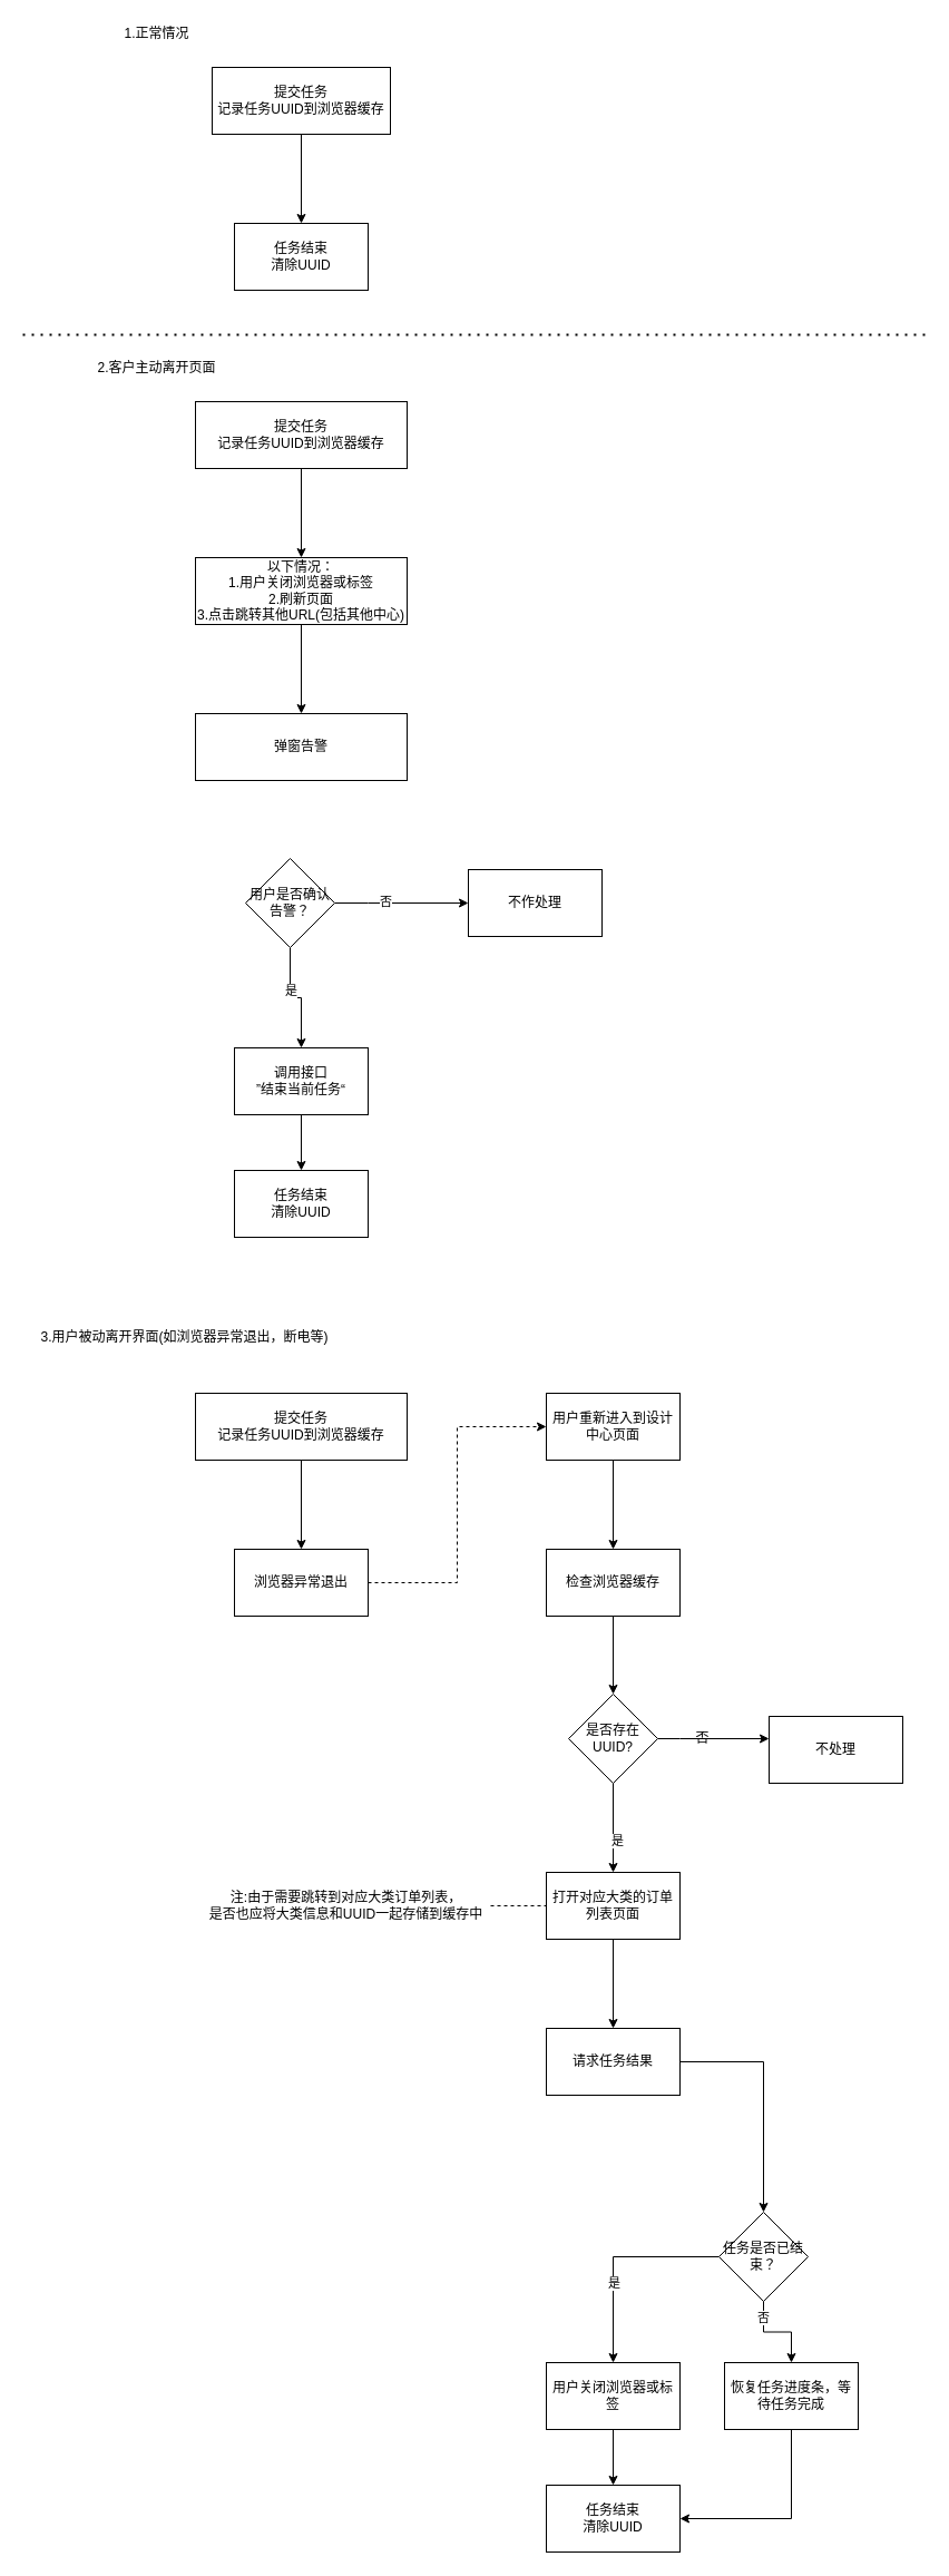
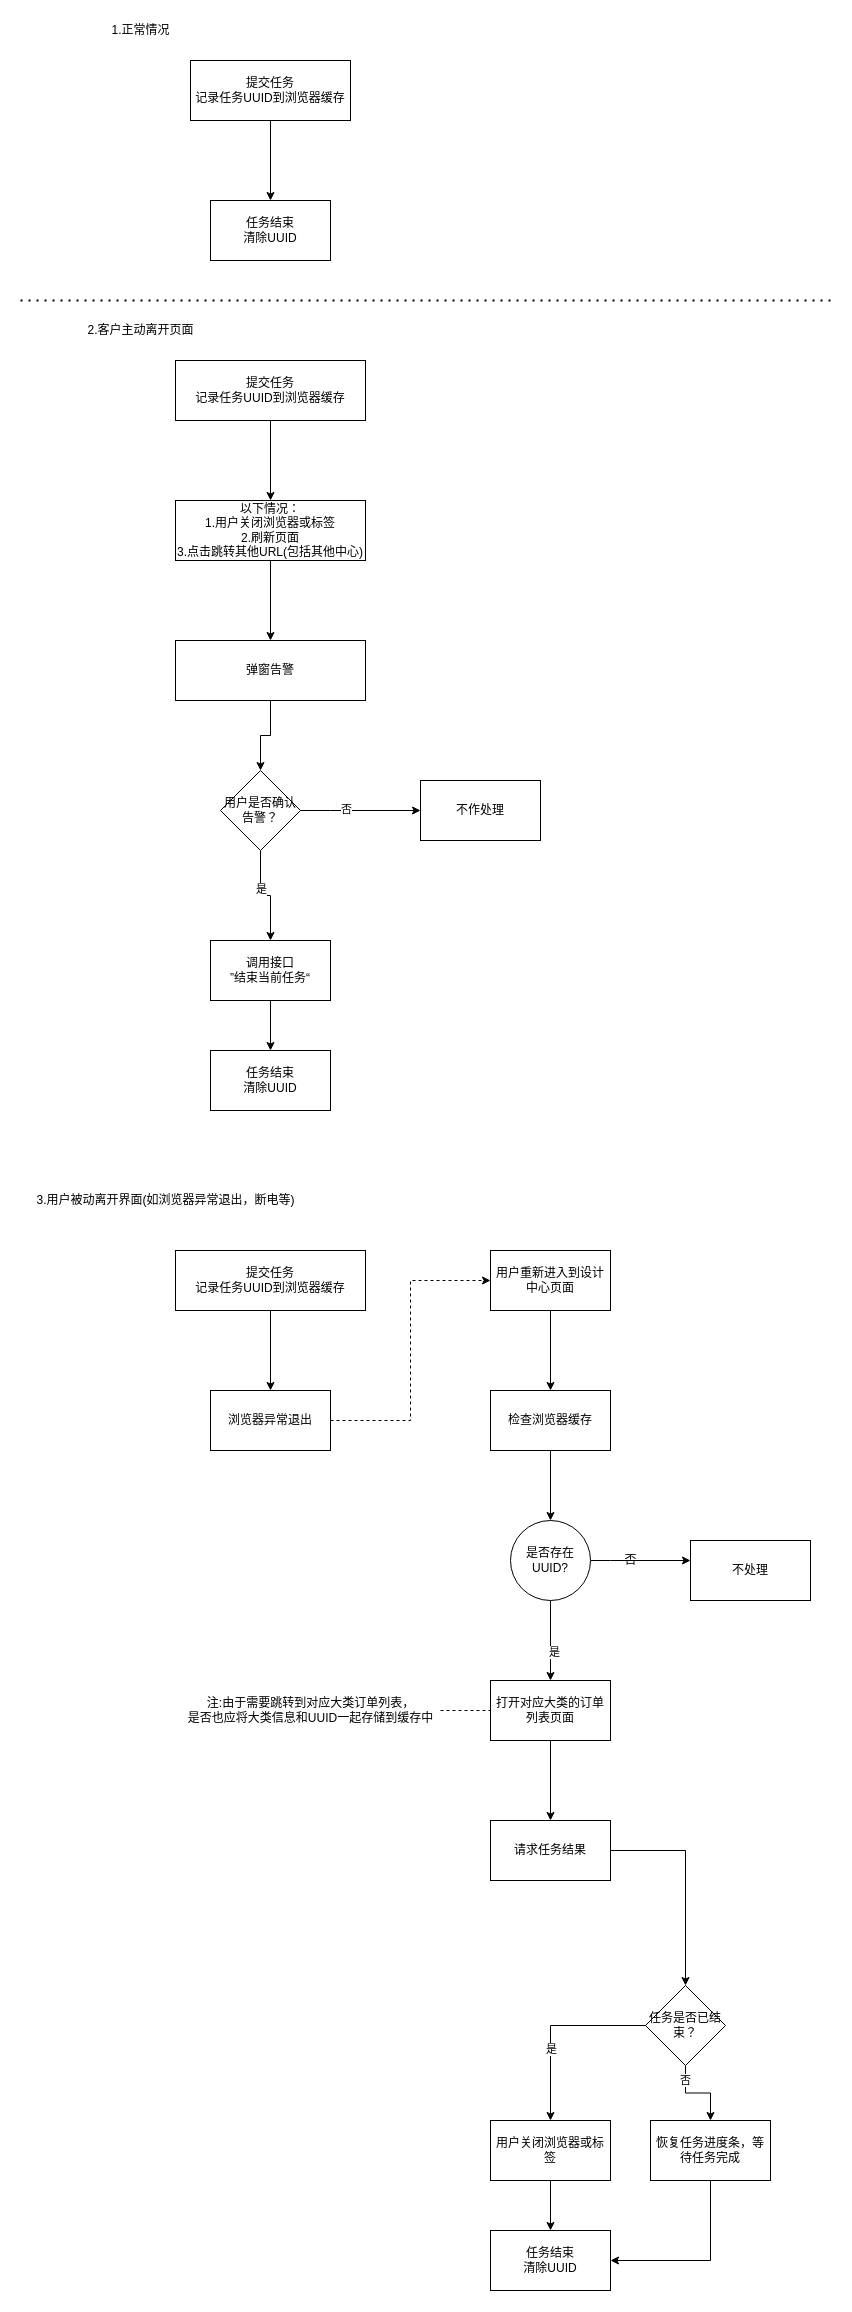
+ <mxCell id="12" value="" style="edgeStyle=orthogonalEdgeStyle;rounded=0;orthogonalLoop=1;jettySize=auto;html=1;" edge="1" parent="1" source="13" target="18"><mxGeometry relative="1" as="geometry" /></mxCell>
- <mxCell id="35" value="是否存在UUID?" style="rhombus;whiteSpace=wrap;html=1;rounded=0;" vertex="1" parent="1"><mxGeometry x="510" y="1520" width="80" height="80" as="geometry" /></mxCell>
+ <mxCell id="35" value="是否存在UUID?" style="ellipse;whiteSpace=wrap;html=1;" vertex="1" parent="1"><mxGeometry x="510" y="1520" width="80" height="80" as="geometry" /></mxCell>
